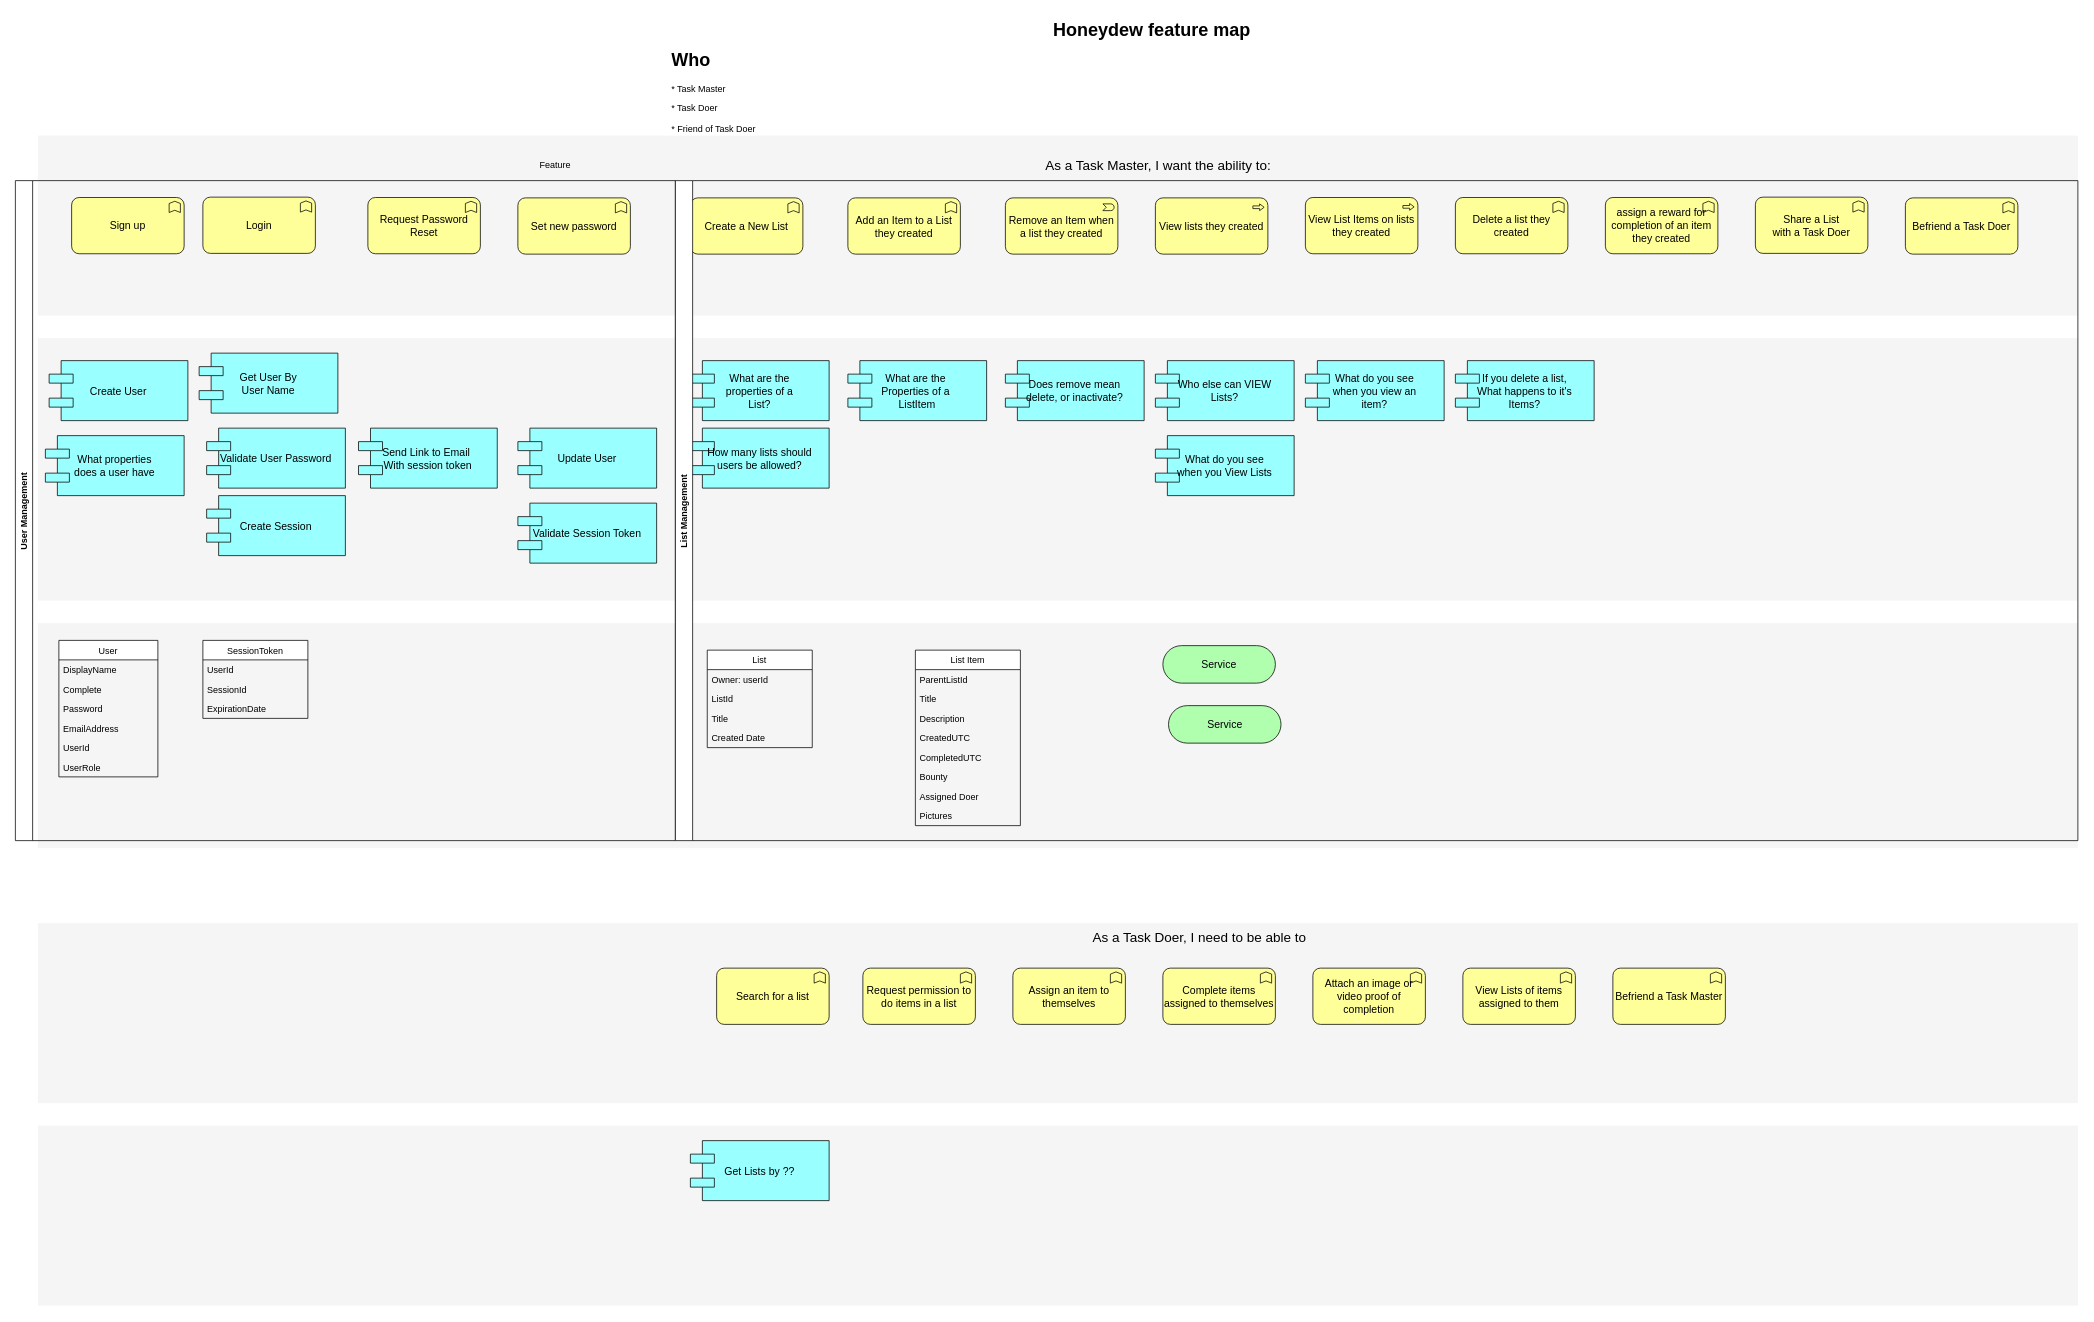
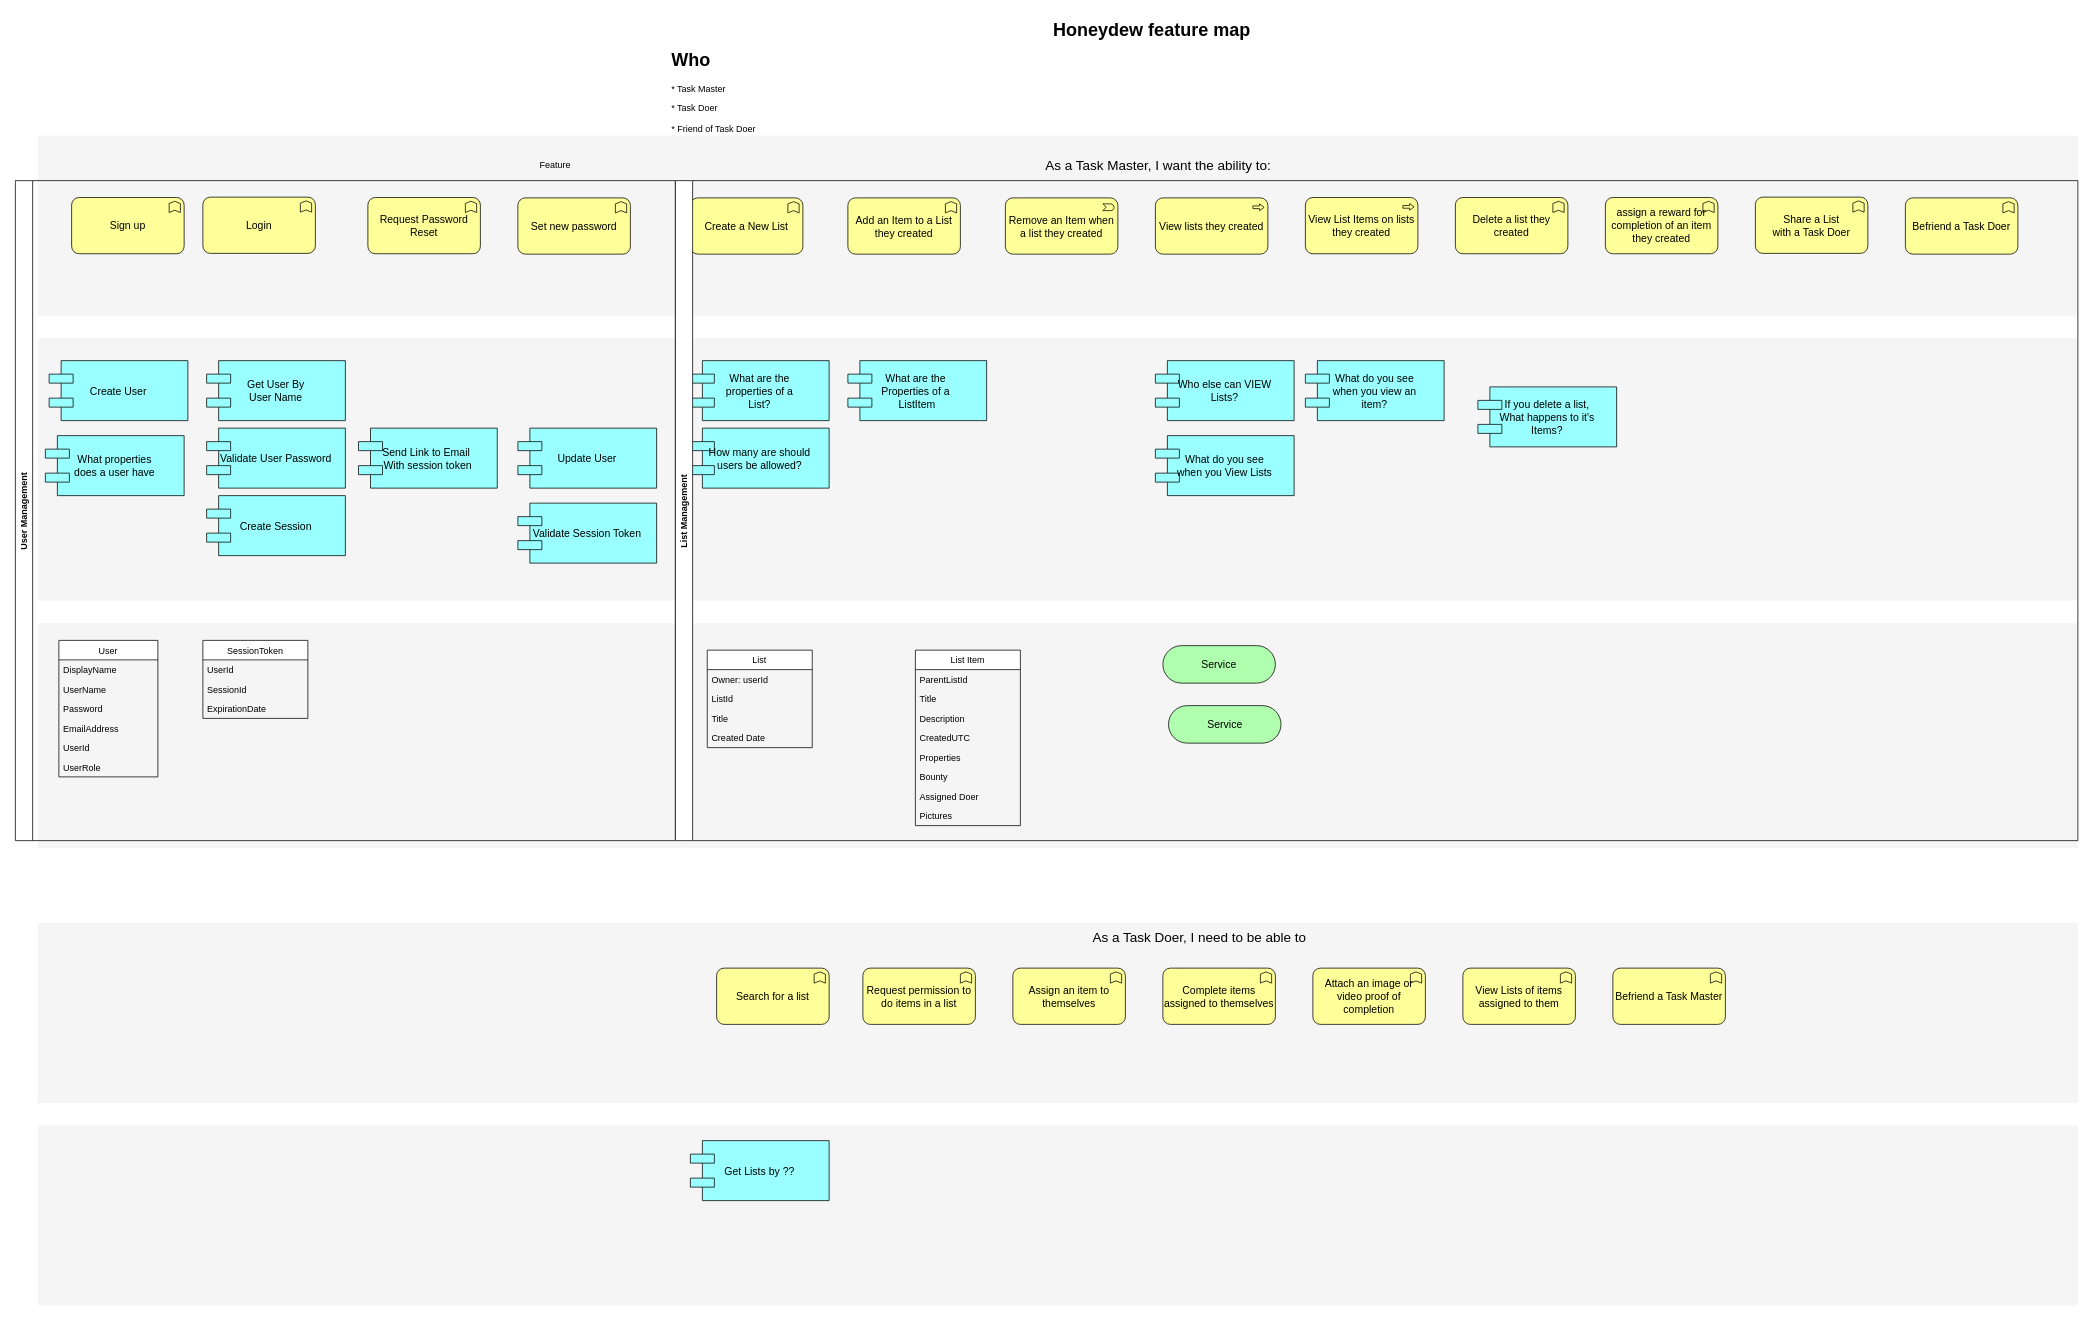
- <mxCell id="41" value="Get User By &#10;User Name" style="shape=component;align=center;fillColor=#99ffff;gradientColor=none;fontSize=14;" vertex="1" parent="1"><mxGeometry x="265" y="470" width="185" height="80" as="geometry" /></mxCell>
+ <mxCell id="41" value="Get User By &#10;User Name" style="shape=component;align=center;fillColor=#99ffff;gradientColor=none;fontSize=14;" vertex="1" parent="1"><mxGeometry x="275" y="480" width="185" height="80" as="geometry" /></mxCell>
- <mxCell id="8" value="Does remove mean &#10;delete, or inactivate?" style="shape=component;align=center;fillColor=#99ffff;gradientColor=none;fontSize=14;" parent="1" vertex="1"><mxGeometry x="1340" y="480" width="185" height="80" as="geometry" /></mxCell>
- <mxCell id="22" value="If you delete a list,&#10;What happens to it's &#10;Items?" style="shape=component;align=center;fillColor=#99ffff;gradientColor=none;fontSize=14;" vertex="1" parent="1"><mxGeometry x="1940" y="480" width="185" height="80" as="geometry" /></mxCell>
+ <mxCell id="22" value="If you delete a list,&#10;What happens to it's &#10;Items?" style="shape=component;align=center;fillColor=#99ffff;gradientColor=none;fontSize=14;" vertex="1" parent="1"><mxGeometry x="1970" y="515" width="185" height="80" as="geometry" /></mxCell>
- <mxCell id="52" value="How many lists should &#10;users be allowed?" style="shape=component;align=center;fillColor=#99ffff;gradientColor=none;fontSize=14;" vertex="1" parent="1"><mxGeometry x="920" y="570" width="185" height="80" as="geometry" /></mxCell>
+ <mxCell id="52" value="How many are should &#10;users be allowed?" style="shape=component;align=center;fillColor=#99ffff;gradientColor=none;fontSize=14;" vertex="1" parent="1"><mxGeometry x="920" y="570" width="185" height="80" as="geometry" /></mxCell>
- <mxCell id="36" value="Complete" style="text;strokeColor=none;fillColor=none;align=left;verticalAlign=top;spacingLeft=4;spacingRight=4;overflow=hidden;rotatable=0;points=[[0,0.5],[1,0.5]];portConstraint=eastwest;" vertex="1" parent="34"><mxGeometry y="52" width="132" height="26" as="geometry" /></mxCell>
+ <mxCell id="36" value="UserName" style="text;strokeColor=none;fillColor=none;align=left;verticalAlign=top;spacingLeft=4;spacingRight=4;overflow=hidden;rotatable=0;points=[[0,0.5],[1,0.5]];portConstraint=eastwest;" vertex="1" parent="34"><mxGeometry y="52" width="132" height="26" as="geometry" /></mxCell>
- <mxCell id="60" value="CompletedUTC" style="text;strokeColor=none;fillColor=none;align=left;verticalAlign=top;spacingLeft=4;spacingRight=4;overflow=hidden;rotatable=0;points=[[0,0.5],[1,0.5]];portConstraint=eastwest;" vertex="1" parent="55"><mxGeometry y="130" width="140" height="26" as="geometry" /></mxCell>
+ <mxCell id="60" value="Properties" style="text;strokeColor=none;fillColor=none;align=left;verticalAlign=top;spacingLeft=4;spacingRight=4;overflow=hidden;rotatable=0;points=[[0,0.5],[1,0.5]];portConstraint=eastwest;" vertex="1" parent="55"><mxGeometry y="130" width="140" height="26" as="geometry" /></mxCell>
